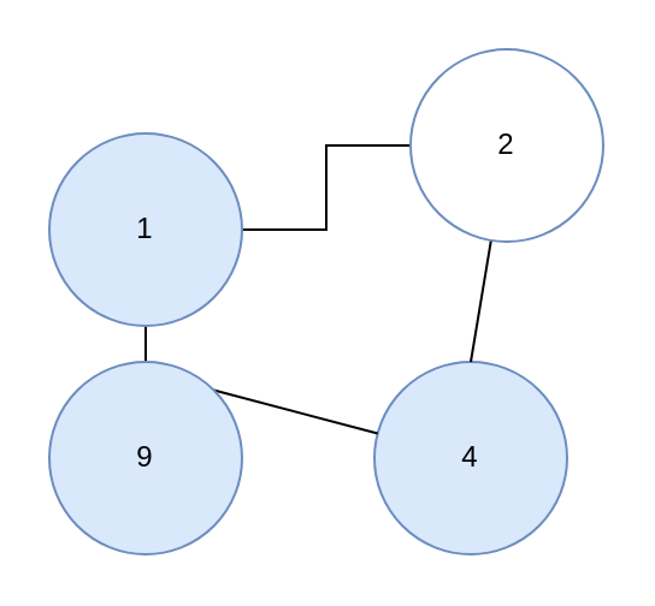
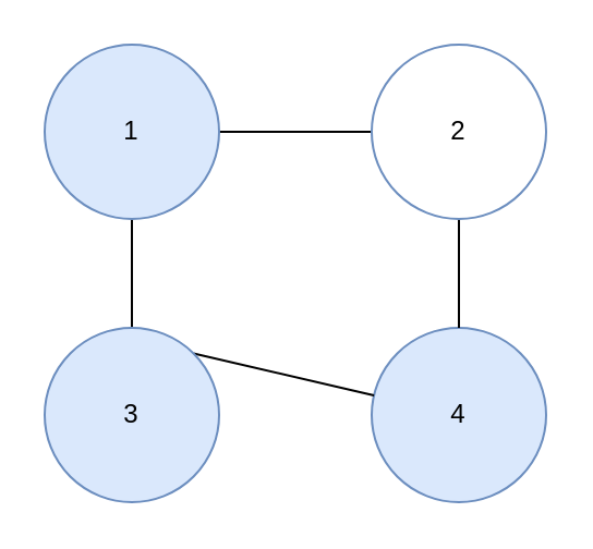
- <mxCell id="4" value="1" style="ellipse;whiteSpace=wrap;html=1;aspect=fixed;fillColor=#dae8fc;strokeColor=#6c8ebf;" vertex="1" parent="1"><mxGeometry x="20" y="55" width="80" height="80" as="geometry" /></mxCell>
+ <mxCell id="4" value="1" style="ellipse;whiteSpace=wrap;html=1;aspect=fixed;fillColor=#dae8fc;strokeColor=#6c8ebf;" vertex="1" parent="1"><mxGeometry x="20" y="20" width="80" height="80" as="geometry" /></mxCell>
- <mxCell id="7" value="9" style="ellipse;whiteSpace=wrap;html=1;aspect=fixed;fillColor=#dae8fc;strokeColor=#6c8ebf;" vertex="1" parent="1"><mxGeometry x="20" y="150" width="80" height="80" as="geometry" /></mxCell>
+ <mxCell id="7" value="3" style="ellipse;whiteSpace=wrap;html=1;aspect=fixed;fillColor=#dae8fc;strokeColor=#6c8ebf;" vertex="1" parent="1"><mxGeometry x="20" y="150" width="80" height="80" as="geometry" /></mxCell>
- <mxCell id="5" value="4" style="ellipse;whiteSpace=wrap;html=1;aspect=fixed;fillColor=#dae8fc;strokeColor=#6c8ebf;" vertex="1" parent="1"><mxGeometry x="155" y="150" width="80" height="80" as="geometry" /></mxCell>
+ <mxCell id="5" value="4" style="ellipse;whiteSpace=wrap;html=1;aspect=fixed;fillColor=#dae8fc;strokeColor=#6c8ebf;" vertex="1" parent="1"><mxGeometry x="170" y="150" width="80" height="80" as="geometry" /></mxCell>
